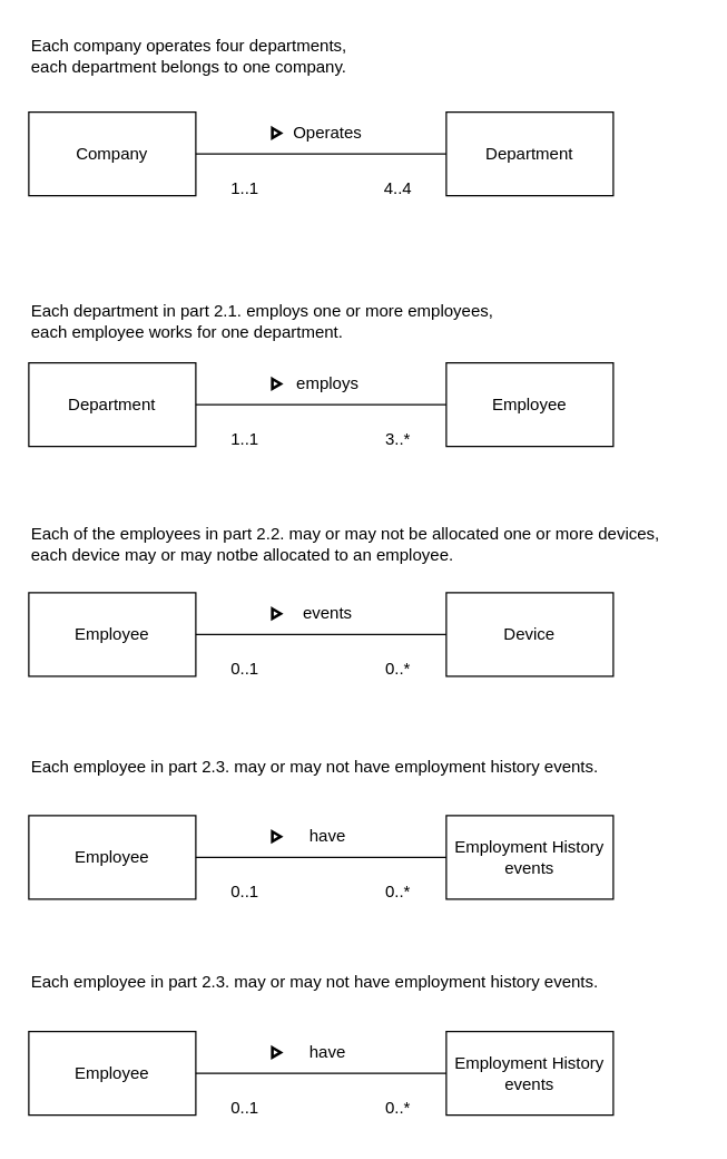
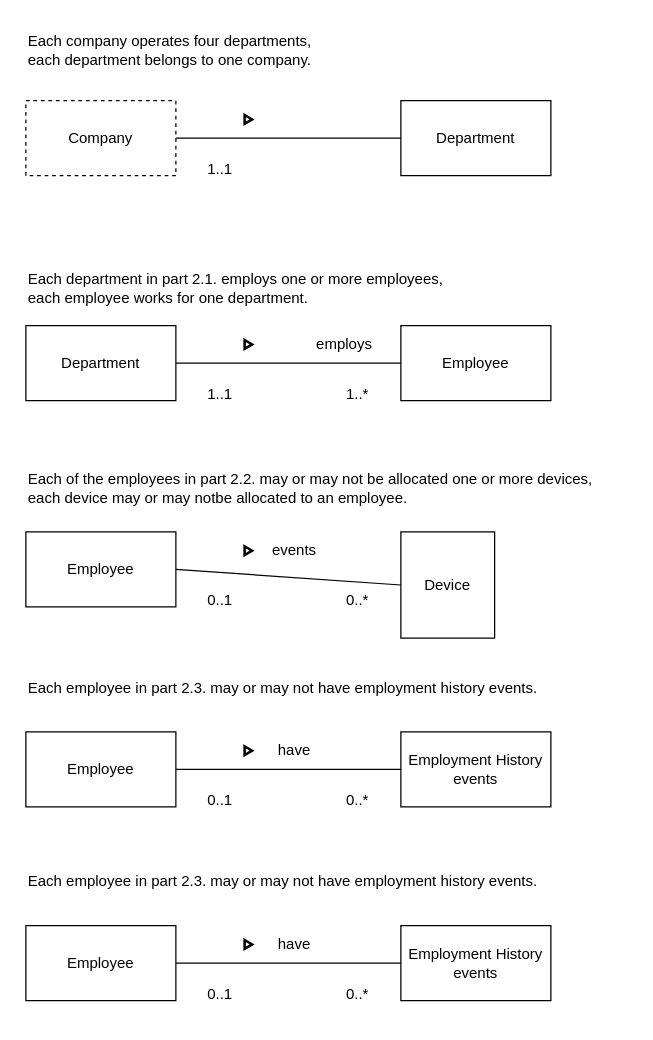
- <mxCell id="7" value="Operates" style="text;html=1;strokeColor=none;fillColor=none;align=center;verticalAlign=middle;whiteSpace=wrap;rounded=0;" vertex="1" parent="1"><mxGeometry x="205" y="80" width="60" height="30" as="geometry" /></mxCell>
- <mxCell id="2" value="Company" style="rounded=0;whiteSpace=wrap;html=1;" vertex="1" parent="1"><mxGeometry x="20" y="80" width="120" height="60" as="geometry" /></mxCell>
+ <mxCell id="2" value="Company" style="rounded=0;whiteSpace=wrap;html=1;dashed=1;" vertex="1" parent="1"><mxGeometry x="20" y="80" width="120" height="60" as="geometry" /></mxCell>
- <mxCell id="5" value="4..4" style="text;html=1;align=center;verticalAlign=middle;resizable=0;points=[];autosize=1;strokeColor=none;fillColor=none;" vertex="1" parent="1"><mxGeometry x="265" y="120" width="40" height="30" as="geometry" /></mxCell>
- <mxCell id="15" value="employs" style="text;html=1;strokeColor=none;fillColor=none;align=center;verticalAlign=middle;whiteSpace=wrap;rounded=0;" vertex="1" parent="1"><mxGeometry x="205" y="260" width="60" height="30" as="geometry" /></mxCell>
+ <mxCell id="15" value="employs" style="text;html=1;strokeColor=none;fillColor=none;align=center;verticalAlign=middle;whiteSpace=wrap;rounded=0;" vertex="1" parent="1"><mxGeometry x="245" y="260" width="60" height="30" as="geometry" /></mxCell>
- <mxCell id="13" value="3..*" style="text;html=1;align=center;verticalAlign=middle;resizable=0;points=[];autosize=1;strokeColor=none;fillColor=none;" vertex="1" parent="1"><mxGeometry x="265" y="300" width="40" height="30" as="geometry" /></mxCell>
+ <mxCell id="13" value="1..*" style="text;html=1;align=center;verticalAlign=middle;resizable=0;points=[];autosize=1;strokeColor=none;fillColor=none;" vertex="1" parent="1"><mxGeometry x="265" y="300" width="40" height="30" as="geometry" /></mxCell>
- <mxCell id="19" value="Device" style="rounded=0;whiteSpace=wrap;html=1;" vertex="1" parent="1"><mxGeometry x="320" y="425" width="120" height="60" as="geometry" /></mxCell>
+ <mxCell id="19" value="Device" style="rounded=0;whiteSpace=wrap;html=1;" vertex="1" parent="1"><mxGeometry x="320" y="425" width="75" height="85" as="geometry" /></mxCell>
